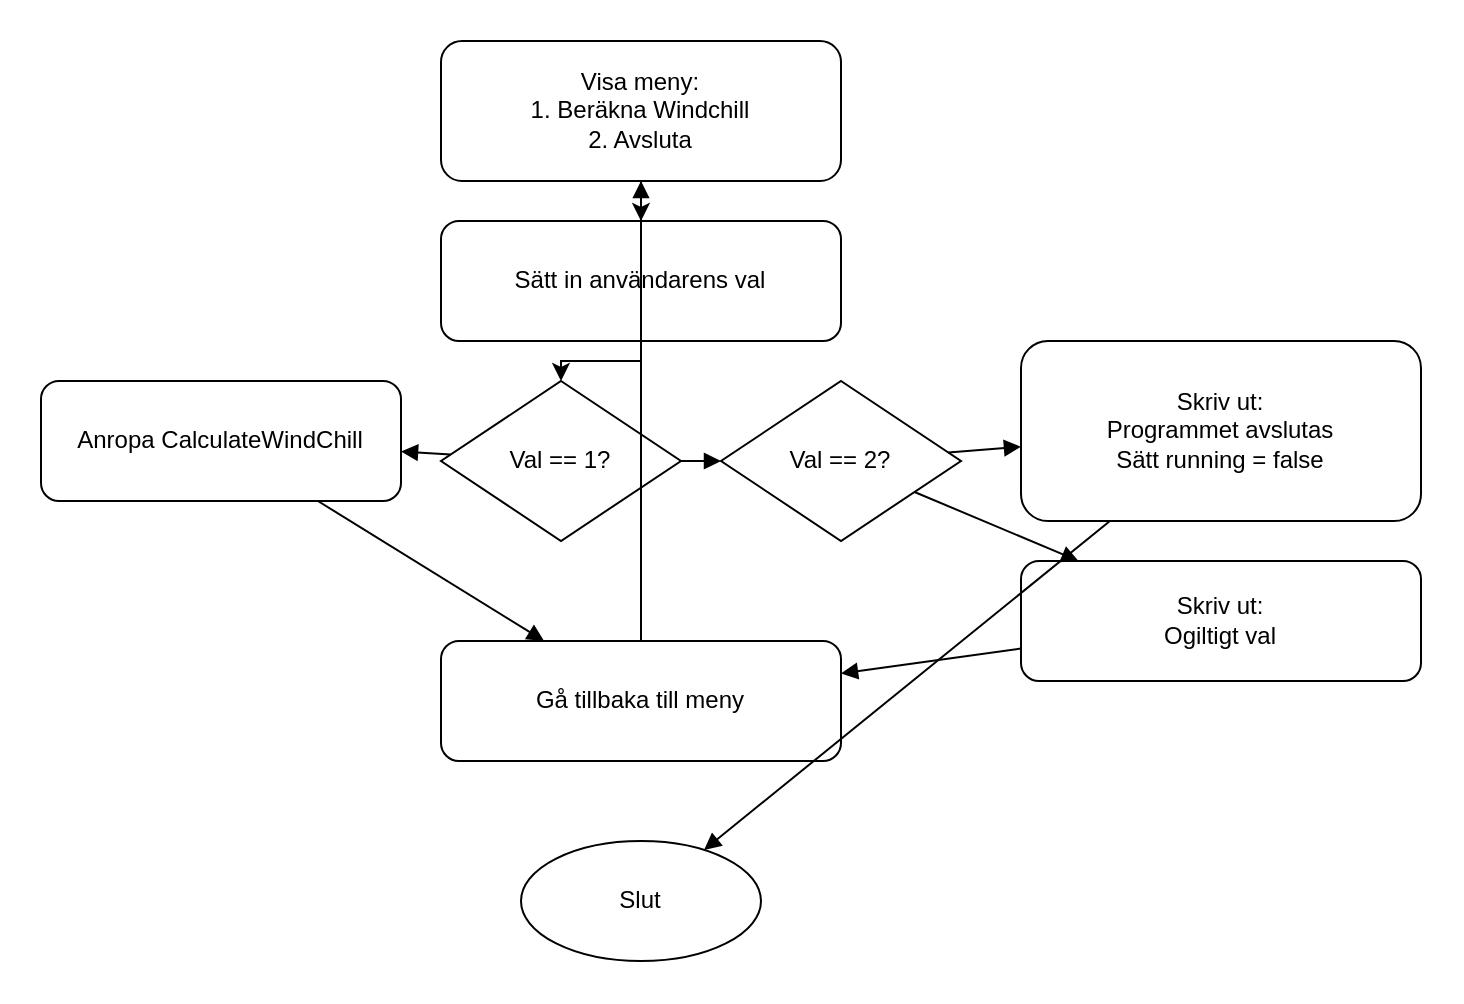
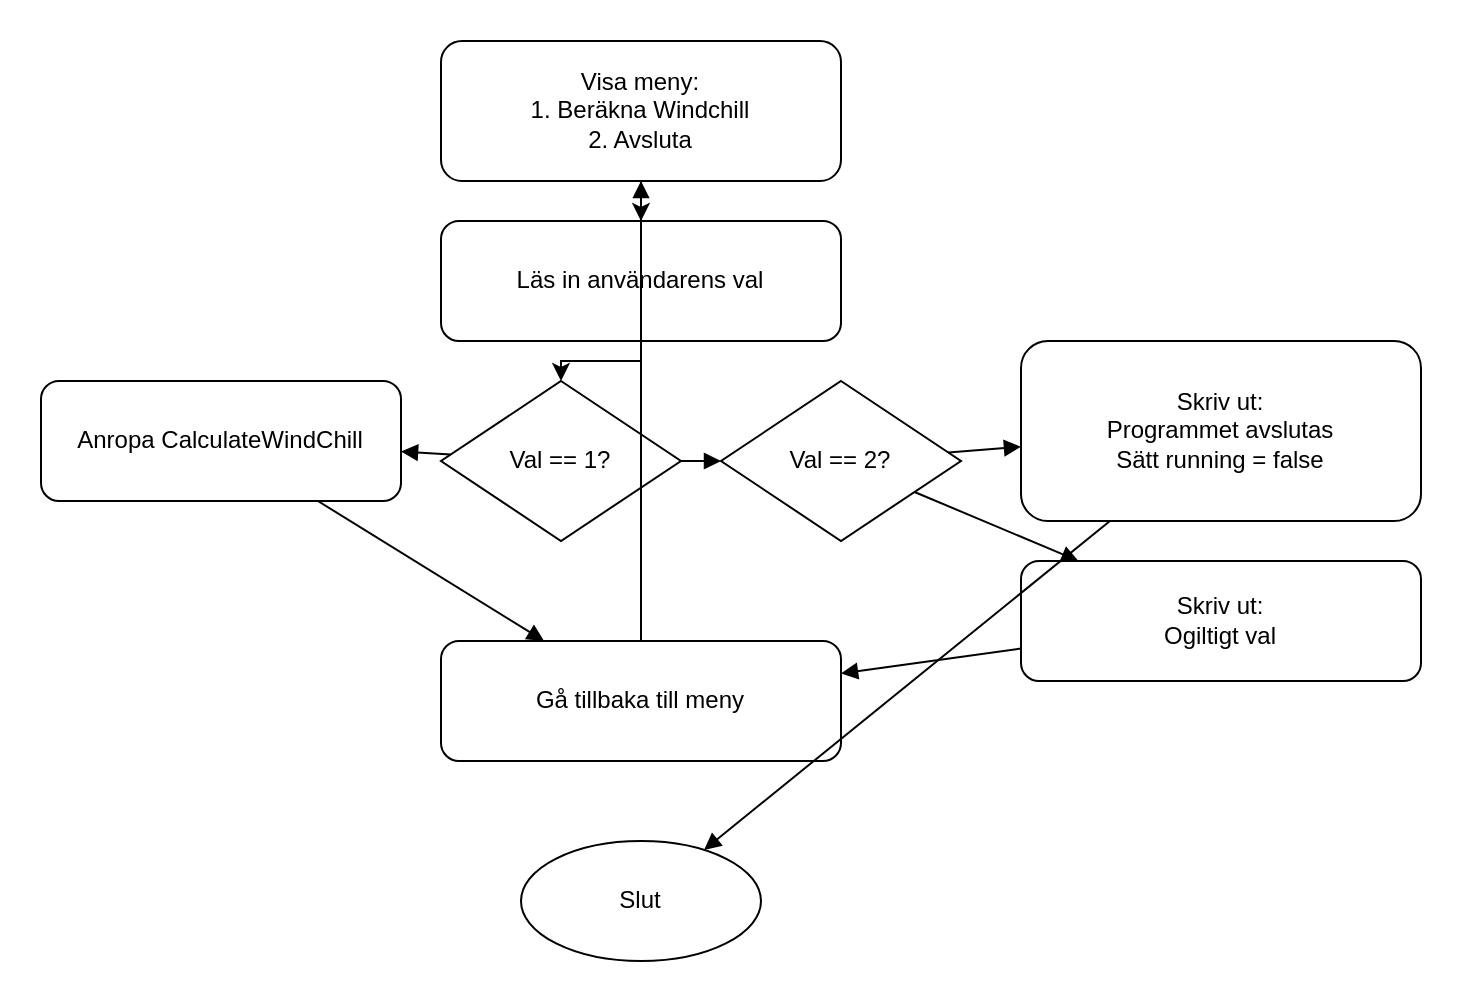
- <mxCell id="3" value="Sätt in användarens val" style="rounded=1;whiteSpace=wrap;html=1;" vertex="1" parent="1"><mxGeometry x="220" y="110" width="200" height="60" as="geometry" /></mxCell>
+ <mxCell id="3" value="Läs in användarens val" style="rounded=1;whiteSpace=wrap;html=1;" vertex="1" parent="1"><mxGeometry x="220" y="110" width="200" height="60" as="geometry" /></mxCell>
